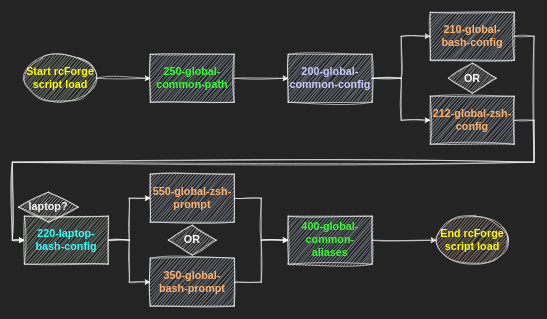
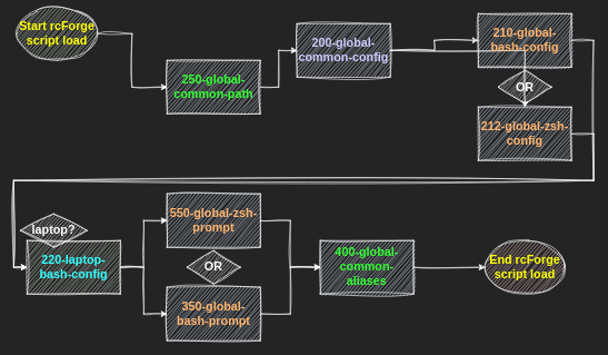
- <mxCell id="3" value="&lt;font style=&quot;font-size: 18px; color: rgb(255, 255, 0);&quot;&gt;Start rcForge script load&lt;/font&gt;" style="ellipse;whiteSpace=wrap;html=1;fontStyle=1;fillColor=#d5e8d4;strokeColor=#FFFFFF;sketch=1;curveFitting=1;jiggle=2;" vertex="1" parent="1"><mxGeometry x="40" y="90" width="120" height="80" as="geometry" /></mxCell>
+ <mxCell id="3" value="&lt;font style=&quot;font-size: 18px; color: rgb(255, 255, 0);&quot;&gt;Start rcForge script load&lt;/font&gt;" style="ellipse;whiteSpace=wrap;html=1;fontStyle=1;fillColor=#d5e8d4;strokeColor=#FFFFFF;sketch=1;curveFitting=1;jiggle=2;" vertex="1" parent="1"><mxGeometry x="25" y="10" width="120" height="80" as="geometry" /></mxCell>
- <mxCell id="9" value="&lt;font style=&quot;font-size: 18px; color: rgb(204, 204, 255);&quot;&gt;200-global-common-config&lt;/font&gt;" style="rounded=0;whiteSpace=wrap;html=1;fontStyle=1;fillColor=#dae8fc;strokeColor=#FFFFFF;sketch=1;curveFitting=1;jiggle=2;" vertex="1" parent="1"><mxGeometry x="480" y="90" width="140" height="80" as="geometry" /></mxCell>
+ <mxCell id="9" value="&lt;font style=&quot;font-size: 18px; color: rgb(204, 204, 255);&quot;&gt;200-global-common-config&lt;/font&gt;" style="rounded=0;whiteSpace=wrap;html=1;fontStyle=1;fillColor=#dae8fc;strokeColor=#FFFFFF;sketch=1;curveFitting=1;jiggle=2;" vertex="1" parent="1"><mxGeometry x="445" y="35" width="140" height="80" as="geometry" /></mxCell>
